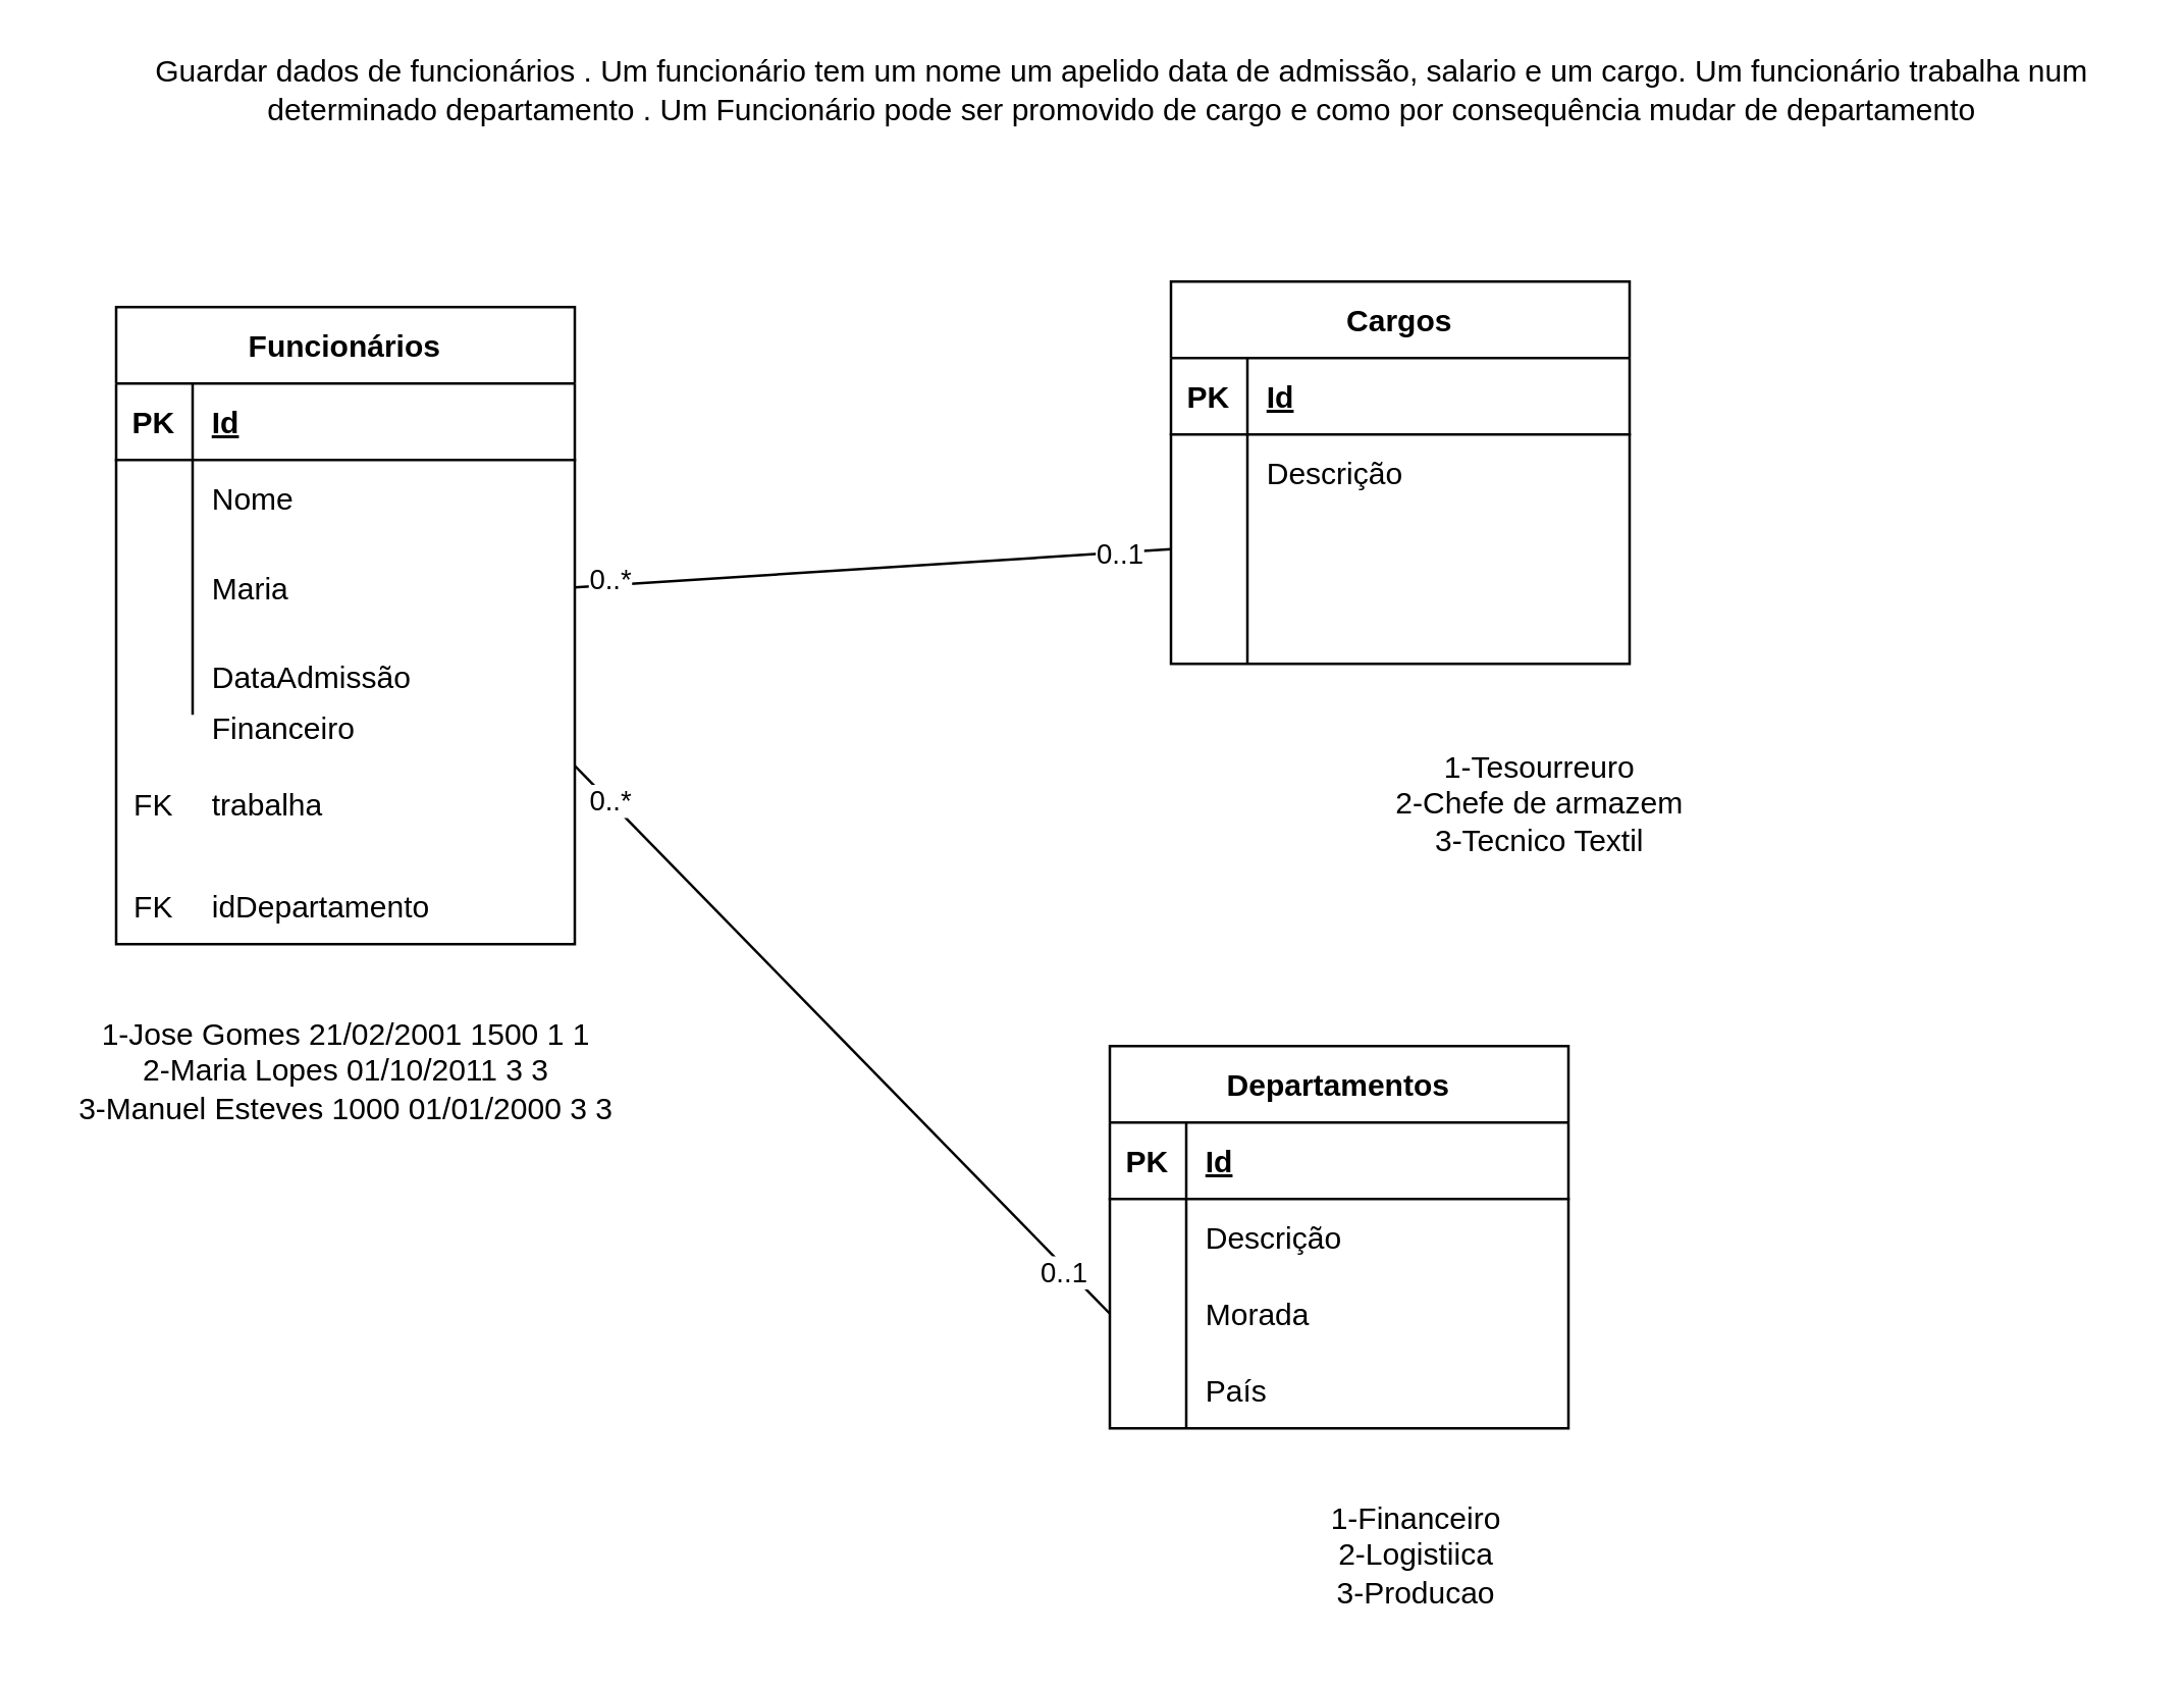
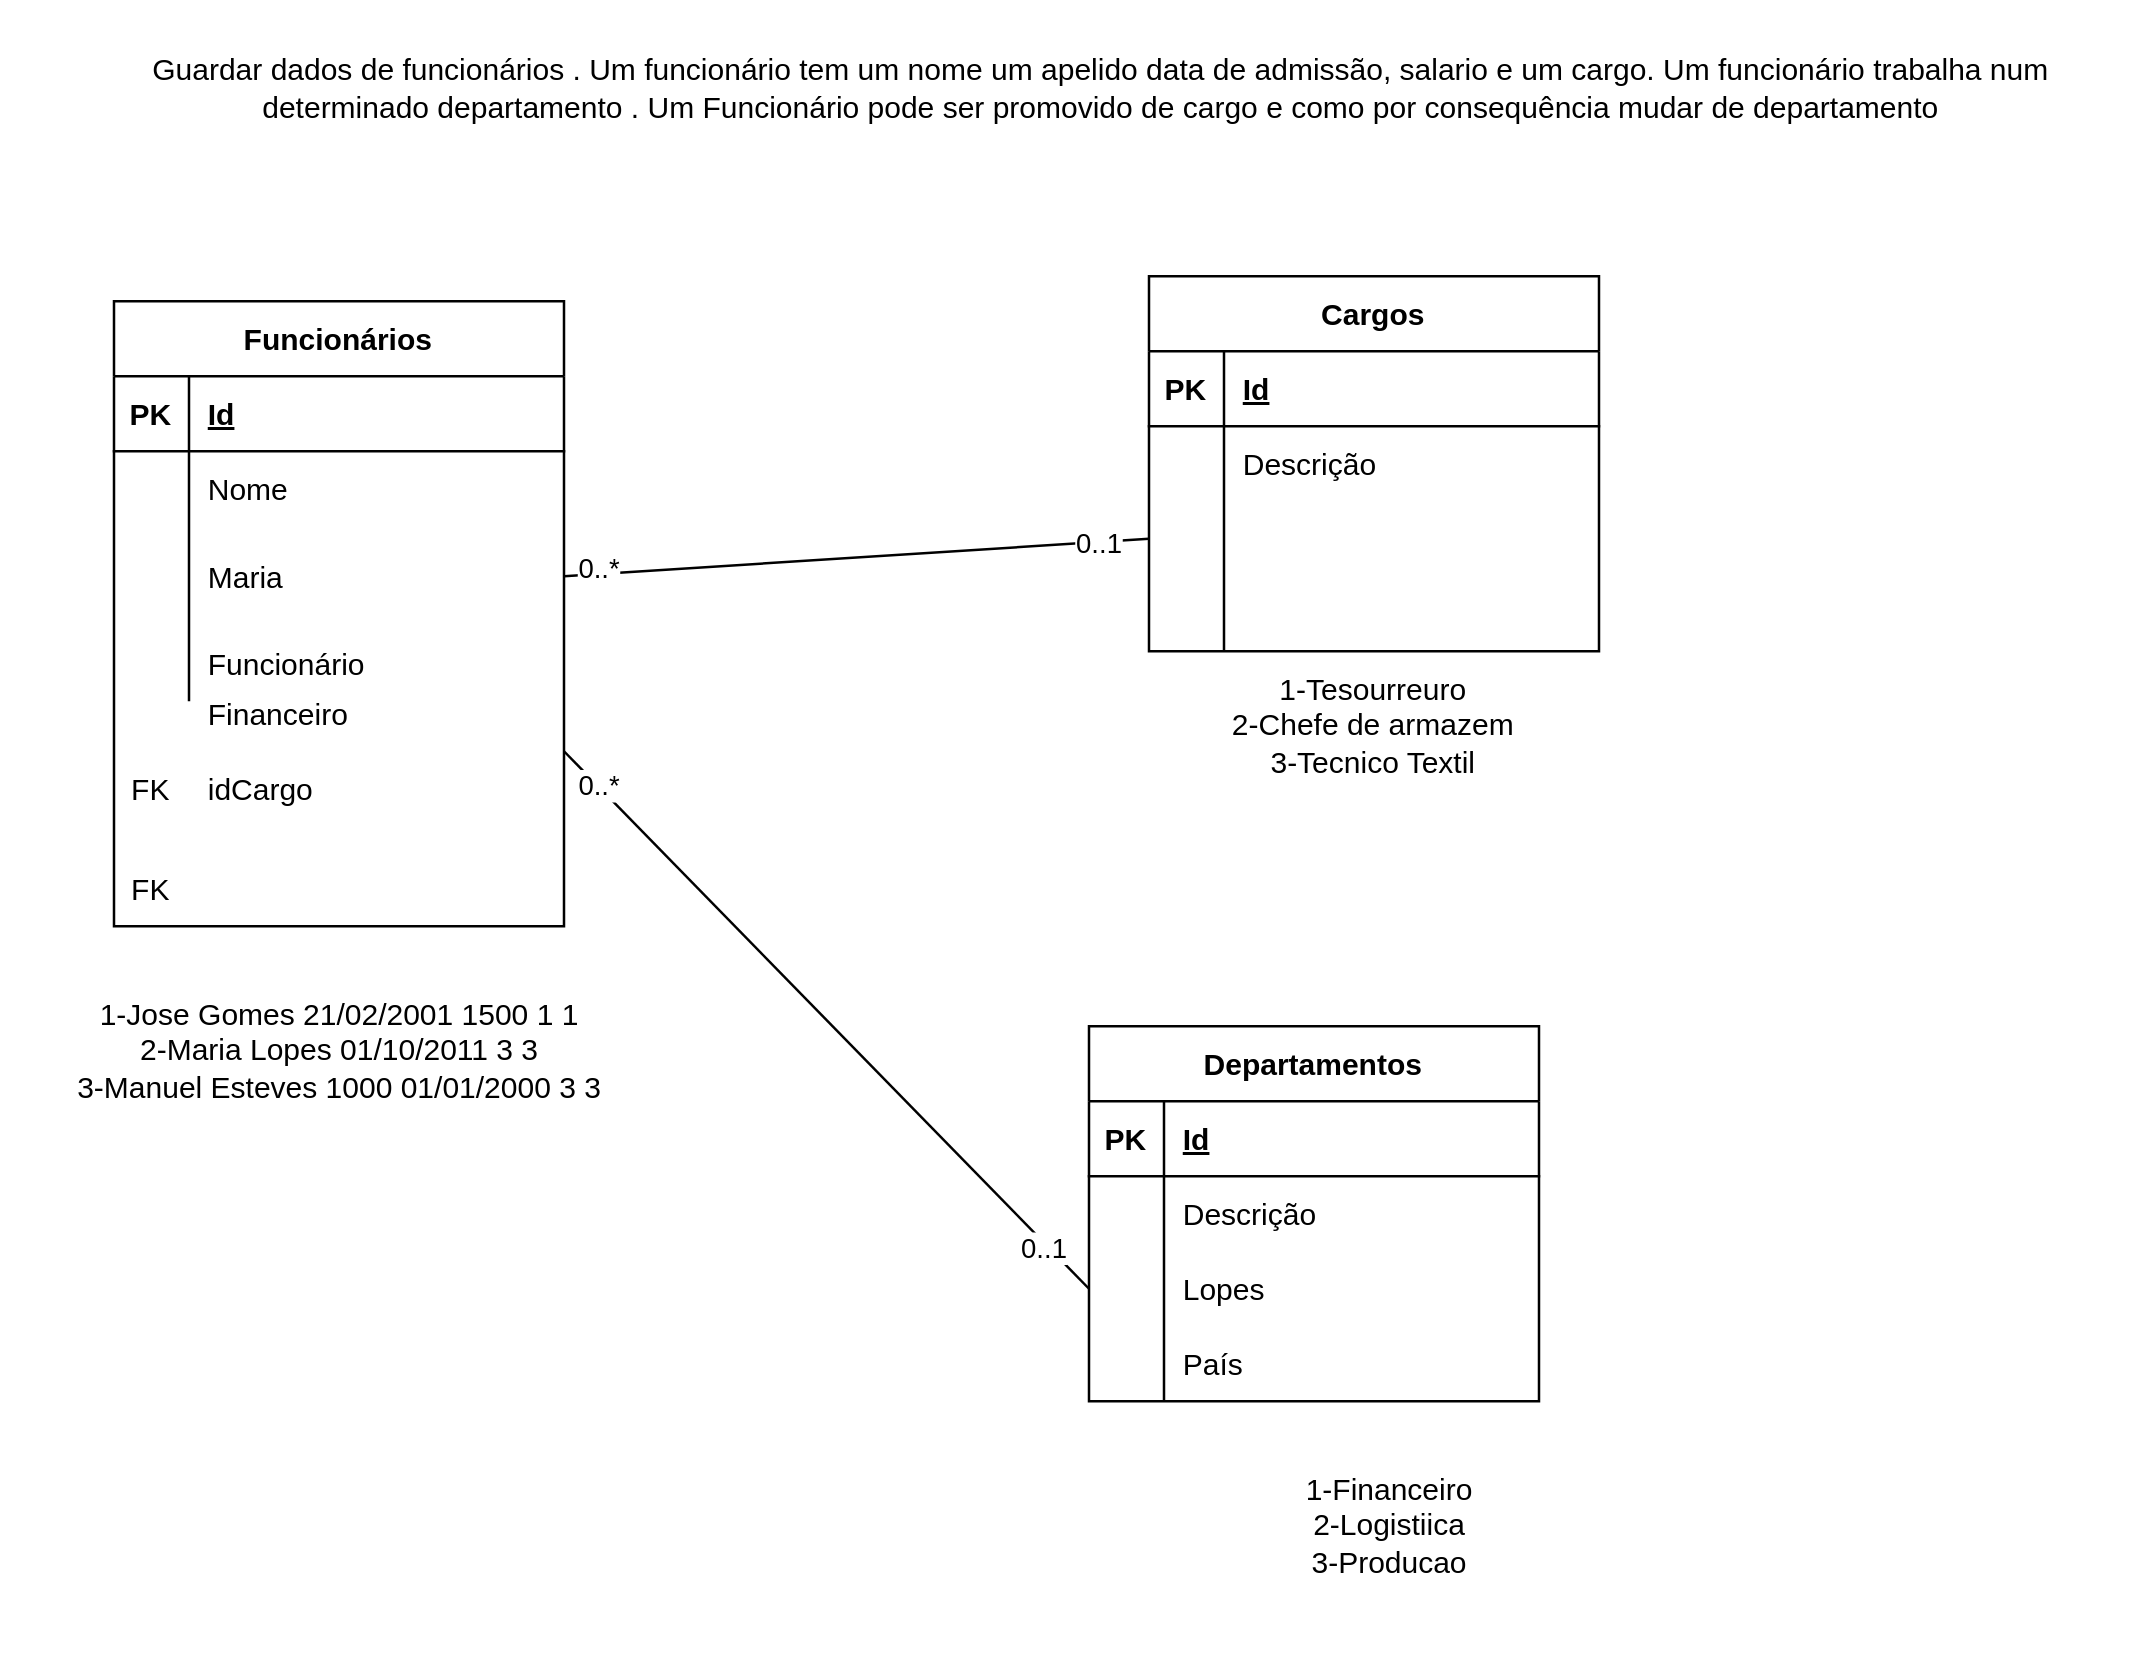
- <mxCell id="15" value="DataAdmissão" style="shape=partialRectangle;connectable=0;fillColor=none;top=0;left=0;bottom=0;right=0;align=left;spacingLeft=6;overflow=hidden;" vertex="1" parent="13"><mxGeometry x="30" width="150" height="30" as="geometry"><mxRectangle width="150" height="30" as="alternateBounds" /></mxGeometry></mxCell>
+ <mxCell id="15" value="Funcionário" style="shape=partialRectangle;connectable=0;fillColor=none;top=0;left=0;bottom=0;right=0;align=left;spacingLeft=6;overflow=hidden;" vertex="1" parent="13"><mxGeometry x="30" width="150" height="30" as="geometry"><mxRectangle width="150" height="30" as="alternateBounds" /></mxGeometry></mxCell>
- <mxCell id="34" value="1-Tesourreuro&lt;br&gt;2-Chefe de armazem&lt;br&gt;3-Tecnico Textil" style="text;html=1;strokeColor=none;fillColor=none;align=center;verticalAlign=middle;whiteSpace=wrap;rounded=0;" vertex="1" parent="1"><mxGeometry x="529" y="285" width="150" height="60" as="geometry" /></mxCell>
+ <mxCell id="34" value="1-Tesourreuro&lt;br&gt;2-Chefe de armazem&lt;br&gt;3-Tecnico Textil" style="text;html=1;strokeColor=none;fillColor=none;align=center;verticalAlign=middle;whiteSpace=wrap;rounded=0;" vertex="1" parent="1"><mxGeometry x="474" y="260" width="150" height="60" as="geometry" /></mxCell>
- <mxCell id="17" value="trabalha" style="shape=partialRectangle;connectable=0;fillColor=none;top=0;left=0;bottom=0;right=0;align=left;spacingLeft=6;overflow=hidden;" vertex="1" parent="1"><mxGeometry x="75" y="300" width="150" height="30" as="geometry"><mxRectangle width="150" height="30" as="alternateBounds" /></mxGeometry></mxCell>
+ <mxCell id="17" value="idCargo" style="shape=partialRectangle;connectable=0;fillColor=none;top=0;left=0;bottom=0;right=0;align=left;spacingLeft=6;overflow=hidden;" vertex="1" parent="1"><mxGeometry x="75" y="300" width="150" height="30" as="geometry"><mxRectangle width="150" height="30" as="alternateBounds" /></mxGeometry></mxCell>
- <mxCell id="55" value="idDepartamento" style="shape=partialRectangle;connectable=0;fillColor=none;top=0;left=0;bottom=0;right=0;align=left;spacingLeft=6;overflow=hidden;" vertex="1" parent="1"><mxGeometry x="75" y="340" width="150" height="30" as="geometry"><mxRectangle width="150" height="30" as="alternateBounds" /></mxGeometry></mxCell>
- <mxCell id="46" value="Morada" style="shape=partialRectangle;connectable=0;fillColor=none;top=0;left=0;bottom=0;right=0;align=left;spacingLeft=6;overflow=hidden;" vertex="1" parent="44"><mxGeometry x="30" width="150" height="30" as="geometry"><mxRectangle width="150" height="30" as="alternateBounds" /></mxGeometry></mxCell>
+ <mxCell id="46" value="Lopes" style="shape=partialRectangle;connectable=0;fillColor=none;top=0;left=0;bottom=0;right=0;align=left;spacingLeft=6;overflow=hidden;" vertex="1" parent="44"><mxGeometry x="30" width="150" height="30" as="geometry"><mxRectangle width="150" height="30" as="alternateBounds" /></mxGeometry></mxCell>
